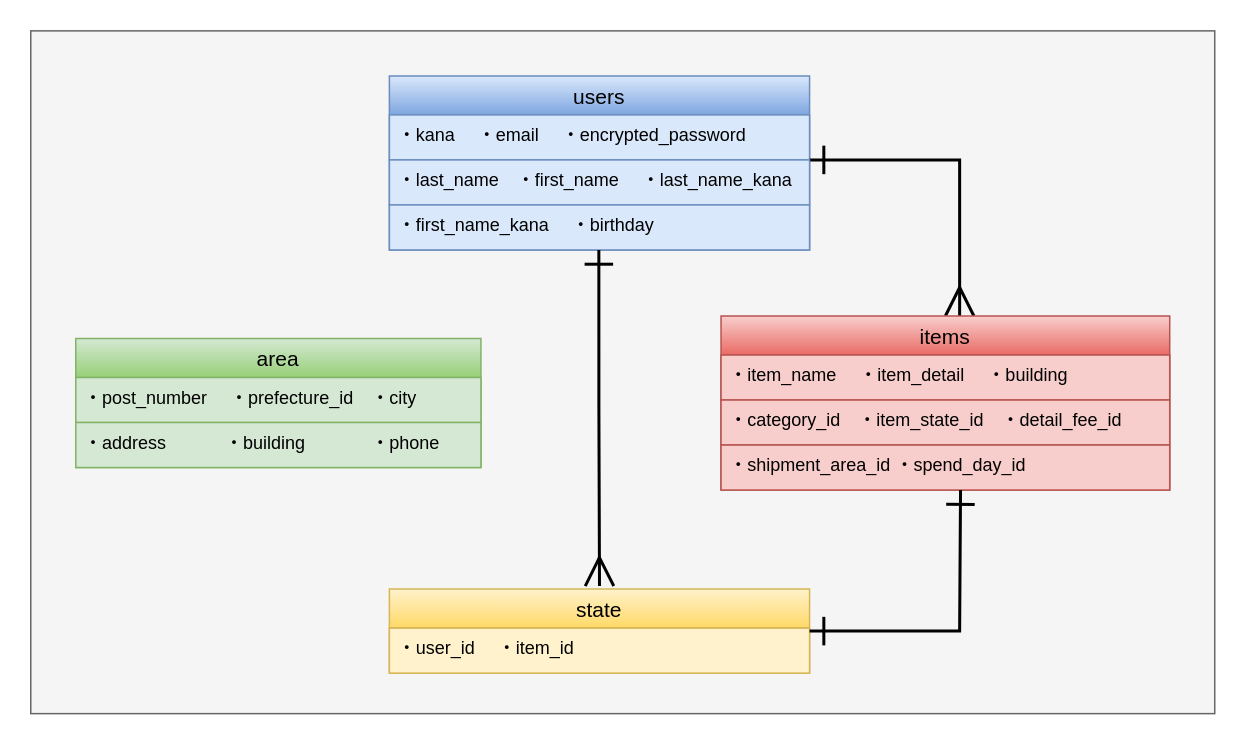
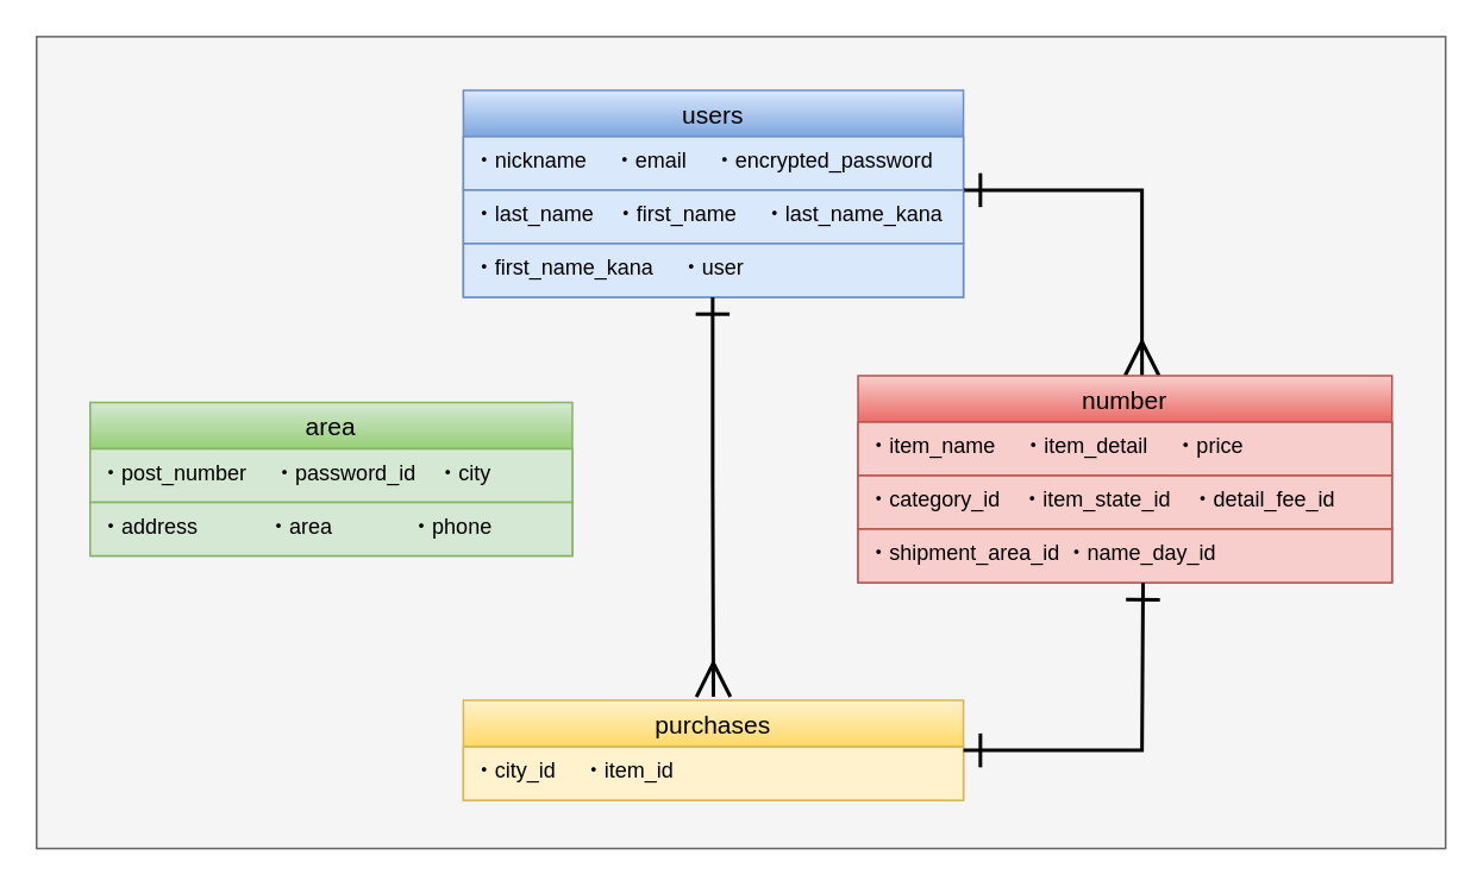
- <mxCell id="5" value="・kana　 ・email　 ・encrypted_password" style="text;spacingLeft=4;spacingRight=4;overflow=hidden;rotatable=0;points=[[0,0.5],[1,0.5]];portConstraint=eastwest;fontSize=12;fillColor=#dae8fc;strokeColor=#6c8ebf;fontColor=#000000;" parent="4" vertex="1"><mxGeometry y="26" width="280" height="30" as="geometry" /></mxCell>
+ <mxCell id="5" value="・nickname　 ・email　 ・encrypted_password" style="text;spacingLeft=4;spacingRight=4;overflow=hidden;rotatable=0;points=[[0,0.5],[1,0.5]];portConstraint=eastwest;fontSize=12;fillColor=#dae8fc;strokeColor=#6c8ebf;fontColor=#000000;" parent="4" vertex="1"><mxGeometry y="26" width="280" height="30" as="geometry" /></mxCell>
- <mxCell id="8" value="・first_name_kana　 ・birthday" style="text;spacingLeft=4;spacingRight=4;overflow=hidden;rotatable=0;points=[[0,0.5],[1,0.5]];portConstraint=eastwest;fontSize=12;fillColor=#dae8fc;strokeColor=#6c8ebf;fontColor=#000000;" parent="4" vertex="1"><mxGeometry y="86" width="280" height="30" as="geometry" /></mxCell>
+ <mxCell id="8" value="・first_name_kana　 ・user" style="text;spacingLeft=4;spacingRight=4;overflow=hidden;rotatable=0;points=[[0,0.5],[1,0.5]];portConstraint=eastwest;fontSize=12;fillColor=#dae8fc;strokeColor=#6c8ebf;fontColor=#000000;" parent="4" vertex="1"><mxGeometry y="86" width="280" height="30" as="geometry" /></mxCell>
- <mxCell id="9" value="items" style="swimlane;fontStyle=0;childLayout=stackLayout;horizontal=1;startSize=26;horizontalStack=0;resizeParent=1;resizeParentMax=0;resizeLast=0;collapsible=1;marginBottom=0;align=center;fontSize=14;fillColor=#f8cecc;strokeColor=#b85450;gradientColor=#ea6b66;fontColor=#000000;" parent="2" vertex="1"><mxGeometry x="460" y="190" width="299" height="116" as="geometry" /></mxCell>
+ <mxCell id="9" value="number" style="swimlane;fontStyle=0;childLayout=stackLayout;horizontal=1;startSize=26;horizontalStack=0;resizeParent=1;resizeParentMax=0;resizeLast=0;collapsible=1;marginBottom=0;align=center;fontSize=14;fillColor=#f8cecc;strokeColor=#b85450;gradientColor=#ea6b66;fontColor=#000000;" parent="2" vertex="1"><mxGeometry x="460" y="190" width="299" height="116" as="geometry" /></mxCell>
- <mxCell id="10" value="・item_name　 ・item_detail　 ・building" style="text;spacingLeft=4;spacingRight=4;overflow=hidden;rotatable=0;points=[[0,0.5],[1,0.5]];portConstraint=eastwest;fontSize=12;fillColor=#f8cecc;strokeColor=#b85450;fontColor=#000000;" parent="9" vertex="1"><mxGeometry y="26" width="299" height="30" as="geometry" /></mxCell>
+ <mxCell id="10" value="・item_name　 ・item_detail　 ・price" style="text;spacingLeft=4;spacingRight=4;overflow=hidden;rotatable=0;points=[[0,0.5],[1,0.5]];portConstraint=eastwest;fontSize=12;fillColor=#f8cecc;strokeColor=#b85450;fontColor=#000000;" parent="9" vertex="1"><mxGeometry y="26" width="299" height="30" as="geometry" /></mxCell>
- <mxCell id="14" value="・post_number　 ・prefecture_id　・city" style="text;spacingLeft=4;spacingRight=4;overflow=hidden;rotatable=0;points=[[0,0.5],[1,0.5]];portConstraint=eastwest;fontSize=12;fillColor=#d5e8d4;strokeColor=#82b366;fontColor=#000000;" parent="13" vertex="1"><mxGeometry y="26" width="270" height="30" as="geometry" /></mxCell>
+ <mxCell id="14" value="・post_number　 ・password_id　・city" style="text;spacingLeft=4;spacingRight=4;overflow=hidden;rotatable=0;points=[[0,0.5],[1,0.5]];portConstraint=eastwest;fontSize=12;fillColor=#d5e8d4;strokeColor=#82b366;fontColor=#000000;" parent="13" vertex="1"><mxGeometry y="26" width="270" height="30" as="geometry" /></mxCell>
- <mxCell id="15" value="・address　　　 ・building  　   　 ・phone" style="text;spacingLeft=4;spacingRight=4;overflow=hidden;rotatable=0;points=[[0,0.5],[1,0.5]];portConstraint=eastwest;fontSize=12;fillColor=#d5e8d4;strokeColor=#82b366;fontColor=#000000;" parent="13" vertex="1"><mxGeometry y="56" width="270" height="30" as="geometry" /></mxCell>
+ <mxCell id="15" value="・address　　　 ・area  　   　 ・phone" style="text;spacingLeft=4;spacingRight=4;overflow=hidden;rotatable=0;points=[[0,0.5],[1,0.5]];portConstraint=eastwest;fontSize=12;fillColor=#d5e8d4;strokeColor=#82b366;fontColor=#000000;" parent="13" vertex="1"><mxGeometry y="56" width="270" height="30" as="geometry" /></mxCell>
- <mxCell id="12" value="・shipment_area_id ・spend_day_id" style="text;spacingLeft=4;spacingRight=4;overflow=hidden;rotatable=0;points=[[0,0.5],[1,0.5]];portConstraint=eastwest;fontSize=12;fillColor=#f8cecc;strokeColor=#b85450;fontColor=#000000;" parent="9" vertex="1"><mxGeometry y="86" width="299" height="30" as="geometry" /></mxCell>
+ <mxCell id="12" value="・shipment_area_id ・name_day_id" style="text;spacingLeft=4;spacingRight=4;overflow=hidden;rotatable=0;points=[[0,0.5],[1,0.5]];portConstraint=eastwest;fontSize=12;fillColor=#f8cecc;strokeColor=#b85450;fontColor=#000000;" parent="9" vertex="1"><mxGeometry y="86" width="299" height="30" as="geometry" /></mxCell>
- <mxCell id="16" value="state" style="swimlane;fontStyle=0;childLayout=stackLayout;horizontal=1;startSize=26;horizontalStack=0;resizeParent=1;resizeParentMax=0;resizeLast=0;collapsible=1;marginBottom=0;align=center;fontSize=14;gradientColor=#ffd966;fillColor=#fff2cc;strokeColor=#d6b656;fontColor=#000000;" parent="2" vertex="1"><mxGeometry x="239" y="372" width="280" height="56" as="geometry" /></mxCell>
+ <mxCell id="16" value="purchases" style="swimlane;fontStyle=0;childLayout=stackLayout;horizontal=1;startSize=26;horizontalStack=0;resizeParent=1;resizeParentMax=0;resizeLast=0;collapsible=1;marginBottom=0;align=center;fontSize=14;gradientColor=#ffd966;fillColor=#fff2cc;strokeColor=#d6b656;fontColor=#000000;" parent="2" vertex="1"><mxGeometry x="239" y="372" width="280" height="56" as="geometry" /></mxCell>
- <mxCell id="17" value="・user_id　 ・item_id" style="text;spacingLeft=4;spacingRight=4;overflow=hidden;rotatable=0;points=[[0,0.5],[1,0.5]];portConstraint=eastwest;fontSize=12;fillColor=#fff2cc;strokeColor=#d6b656;fontColor=#000000;" parent="16" vertex="1"><mxGeometry y="26" width="280" height="30" as="geometry" /></mxCell>
+ <mxCell id="17" value="・city_id　 ・item_id" style="text;spacingLeft=4;spacingRight=4;overflow=hidden;rotatable=0;points=[[0,0.5],[1,0.5]];portConstraint=eastwest;fontSize=12;fillColor=#fff2cc;strokeColor=#d6b656;fontColor=#000000;" parent="16" vertex="1"><mxGeometry y="26" width="280" height="30" as="geometry" /></mxCell>
